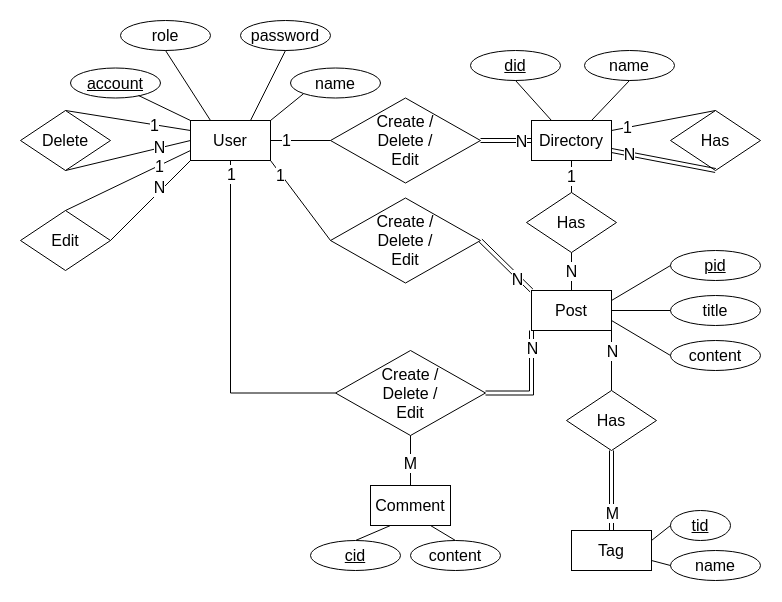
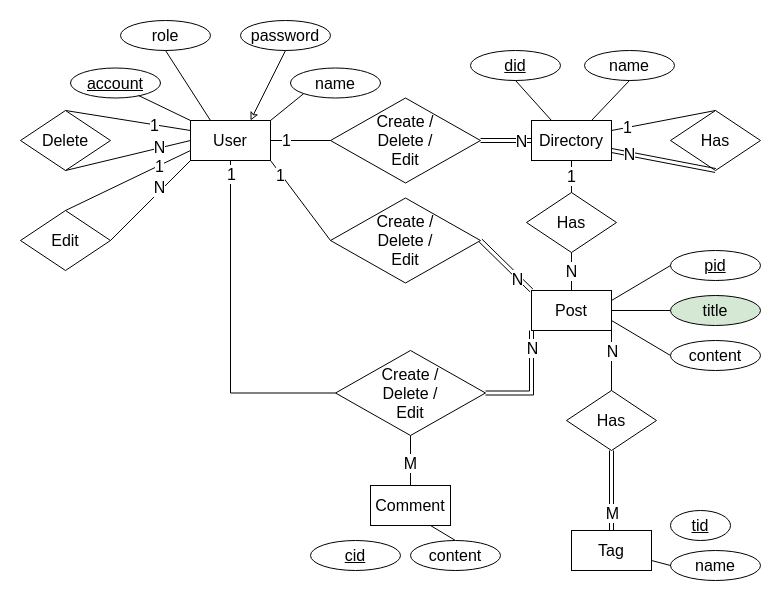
- <mxCell id="23" style="rounded=0;orthogonalLoop=1;jettySize=auto;html=1;exitX=0.5;exitY=1;exitDx=0;exitDy=0;fontSize=16;endArrow=none;endFill=0;entryX=0.75;entryY=0;entryDx=0;entryDy=0;" edge="1" parent="1" source="10" target="4"><mxGeometry relative="1" as="geometry"><mxPoint x="240" y="50" as="sourcePoint" /><mxPoint x="240" y="130" as="targetPoint" /></mxGeometry></mxCell>
+ <mxCell id="23" style="rounded=0;orthogonalLoop=1;jettySize=auto;html=1;exitX=0.5;exitY=1;exitDx=0;exitDy=0;fontSize=16;endArrow=classic;endFill=0;entryX=0.75;entryY=0;entryDx=0;entryDy=0;" edge="1" parent="1" source="10" target="4"><mxGeometry relative="1" as="geometry"><mxPoint x="240" y="50" as="sourcePoint" /><mxPoint x="240" y="130" as="targetPoint" /></mxGeometry></mxCell>
- <mxCell id="42" value="title" style="ellipse;whiteSpace=wrap;html=1;fontSize=16;" vertex="1" parent="1"><mxGeometry x="670" y="295" width="90" height="30" as="geometry" /></mxCell>
+ <mxCell id="42" value="title" style="ellipse;whiteSpace=wrap;html=1;fontSize=16;fillColor=#d5e8d4;" vertex="1" parent="1"><mxGeometry x="670" y="295" width="90" height="30" as="geometry" /></mxCell>
- <mxCell id="59" style="edgeStyle=none;rounded=0;orthogonalLoop=1;jettySize=auto;html=1;exitX=0.5;exitY=0;exitDx=0;exitDy=0;entryX=0.25;entryY=1;entryDx=0;entryDy=0;fontSize=16;endArrow=none;endFill=0;" edge="1" parent="1" source="60" target="7"><mxGeometry relative="1" as="geometry" /></mxCell>
- <mxCell id="52" style="rounded=0;orthogonalLoop=1;jettySize=auto;html=1;fontSize=16;endArrow=none;endFill=0;entryX=0;entryY=0.5;entryDx=0;entryDy=0;exitX=1;exitY=0.25;exitDx=0;exitDy=0;" edge="1" parent="1" source="8" target="50"><mxGeometry relative="1" as="geometry"><mxPoint x="661" y="570" as="sourcePoint" /><mxPoint x="591" y="500" as="targetPoint" /></mxGeometry></mxCell>
